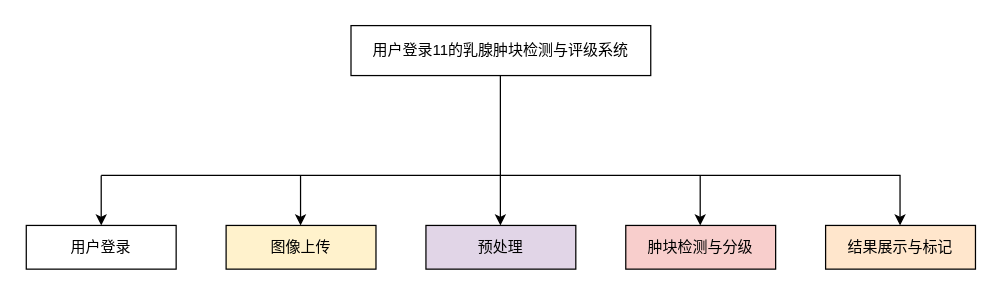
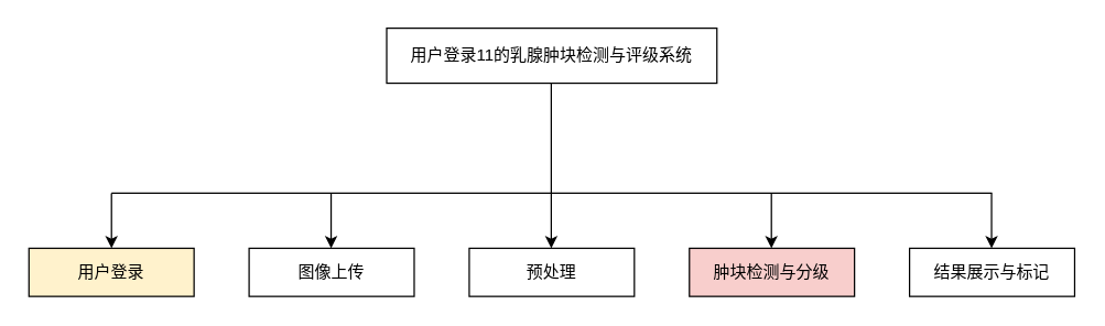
- <mxCell id="6" value="用户登录" style="rounded=0;whiteSpace=wrap;html=1;rotation=0;" vertex="1" parent="1"><mxGeometry x="20" y="180" width="120" height="35" as="geometry" /></mxCell>
+ <mxCell id="6" value="用户登录" style="rounded=0;whiteSpace=wrap;html=1;rotation=0;fillColor=#fff2cc;" vertex="1" parent="1"><mxGeometry x="20" y="180" width="120" height="35" as="geometry" /></mxCell>
- <mxCell id="8" value="图像上传" style="rounded=0;whiteSpace=wrap;html=1;rotation=0;fillColor=#fff2cc;" vertex="1" parent="1"><mxGeometry x="180" y="180" width="120" height="35" as="geometry" /></mxCell>
+ <mxCell id="8" value="图像上传" style="rounded=0;whiteSpace=wrap;html=1;rotation=0;" vertex="1" parent="1"><mxGeometry x="180" y="180" width="120" height="35" as="geometry" /></mxCell>
- <mxCell id="7" value="预处理" style="rounded=0;whiteSpace=wrap;html=1;rotation=0;fillColor=#e1d5e7;" vertex="1" parent="1"><mxGeometry x="340" y="180" width="120" height="35" as="geometry" /></mxCell>
+ <mxCell id="7" value="预处理" style="rounded=0;whiteSpace=wrap;html=1;rotation=0;" vertex="1" parent="1"><mxGeometry x="340" y="180" width="120" height="35" as="geometry" /></mxCell>
- <mxCell id="10" value="结果展示与标记" style="rounded=0;whiteSpace=wrap;html=1;rotation=0;fillColor=#ffe6cc;" vertex="1" parent="1"><mxGeometry x="660" y="180" width="120" height="35" as="geometry" /></mxCell>
+ <mxCell id="10" value="结果展示与标记" style="rounded=0;whiteSpace=wrap;html=1;rotation=0;" vertex="1" parent="1"><mxGeometry x="660" y="180" width="120" height="35" as="geometry" /></mxCell>
